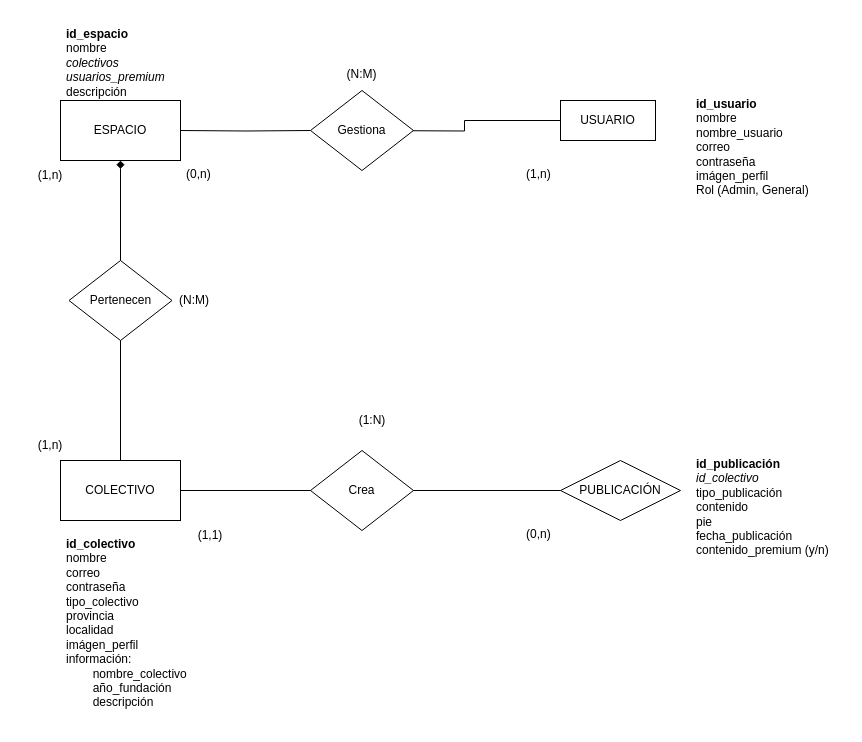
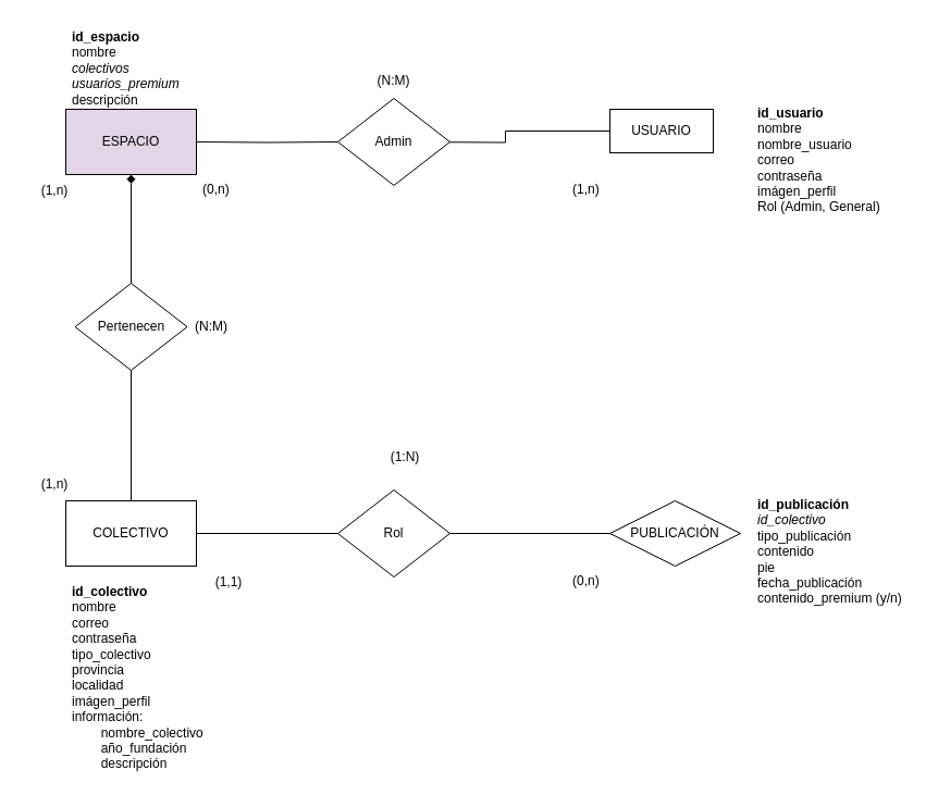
- <mxCell id="10" value="ESPACIO" style="rounded=0;whiteSpace=wrap;html=1;" parent="1" vertex="1"><mxGeometry x="60" y="100" width="120" height="60" as="geometry" /></mxCell>
+ <mxCell id="10" value="ESPACIO" style="rounded=0;whiteSpace=wrap;html=1;fillColor=#e1d5e7;" parent="1" vertex="1"><mxGeometry x="60" y="100" width="120" height="60" as="geometry" /></mxCell>
- <mxCell id="14" value="Gestiona" style="rhombus;whiteSpace=wrap;html=1;" parent="1" vertex="1"><mxGeometry x="310" y="90" width="103" height="80" as="geometry" /></mxCell>
+ <mxCell id="14" value="Admin" style="rhombus;whiteSpace=wrap;html=1;" parent="1" vertex="1"><mxGeometry x="310" y="90" width="103" height="80" as="geometry" /></mxCell>
- <mxCell id="23" value="Crea" style="rhombus;whiteSpace=wrap;html=1;" parent="1" vertex="1"><mxGeometry x="310" y="450" width="103" height="80" as="geometry" /></mxCell>
+ <mxCell id="23" value="Rol" style="rhombus;whiteSpace=wrap;html=1;" parent="1" vertex="1"><mxGeometry x="310" y="450" width="103" height="80" as="geometry" /></mxCell>
